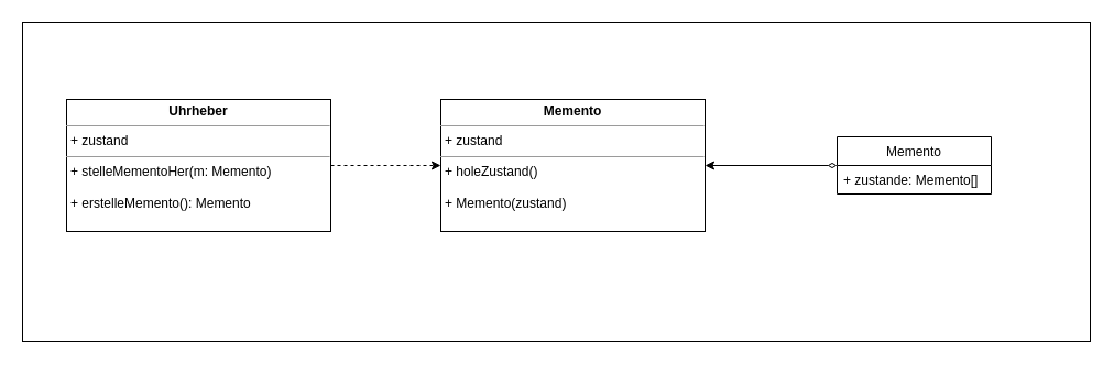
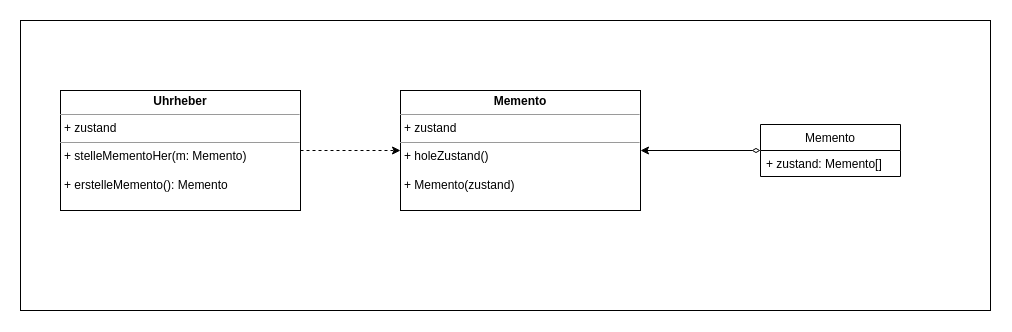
- <mxCell id="8" value="+ zustande: Memento[]" style="text;strokeColor=none;fillColor=none;align=left;verticalAlign=top;spacingLeft=4;spacingRight=4;overflow=hidden;rotatable=0;points=[[0,0.5],[1,0.5]];portConstraint=eastwest;" vertex="1" parent="7"><mxGeometry y="26" width="140" height="26" as="geometry" /></mxCell>
+ <mxCell id="8" value="+ zustand: Memento[]" style="text;strokeColor=none;fillColor=none;align=left;verticalAlign=top;spacingLeft=4;spacingRight=4;overflow=hidden;rotatable=0;points=[[0,0.5],[1,0.5]];portConstraint=eastwest;" vertex="1" parent="7"><mxGeometry y="26" width="140" height="26" as="geometry" /></mxCell>
